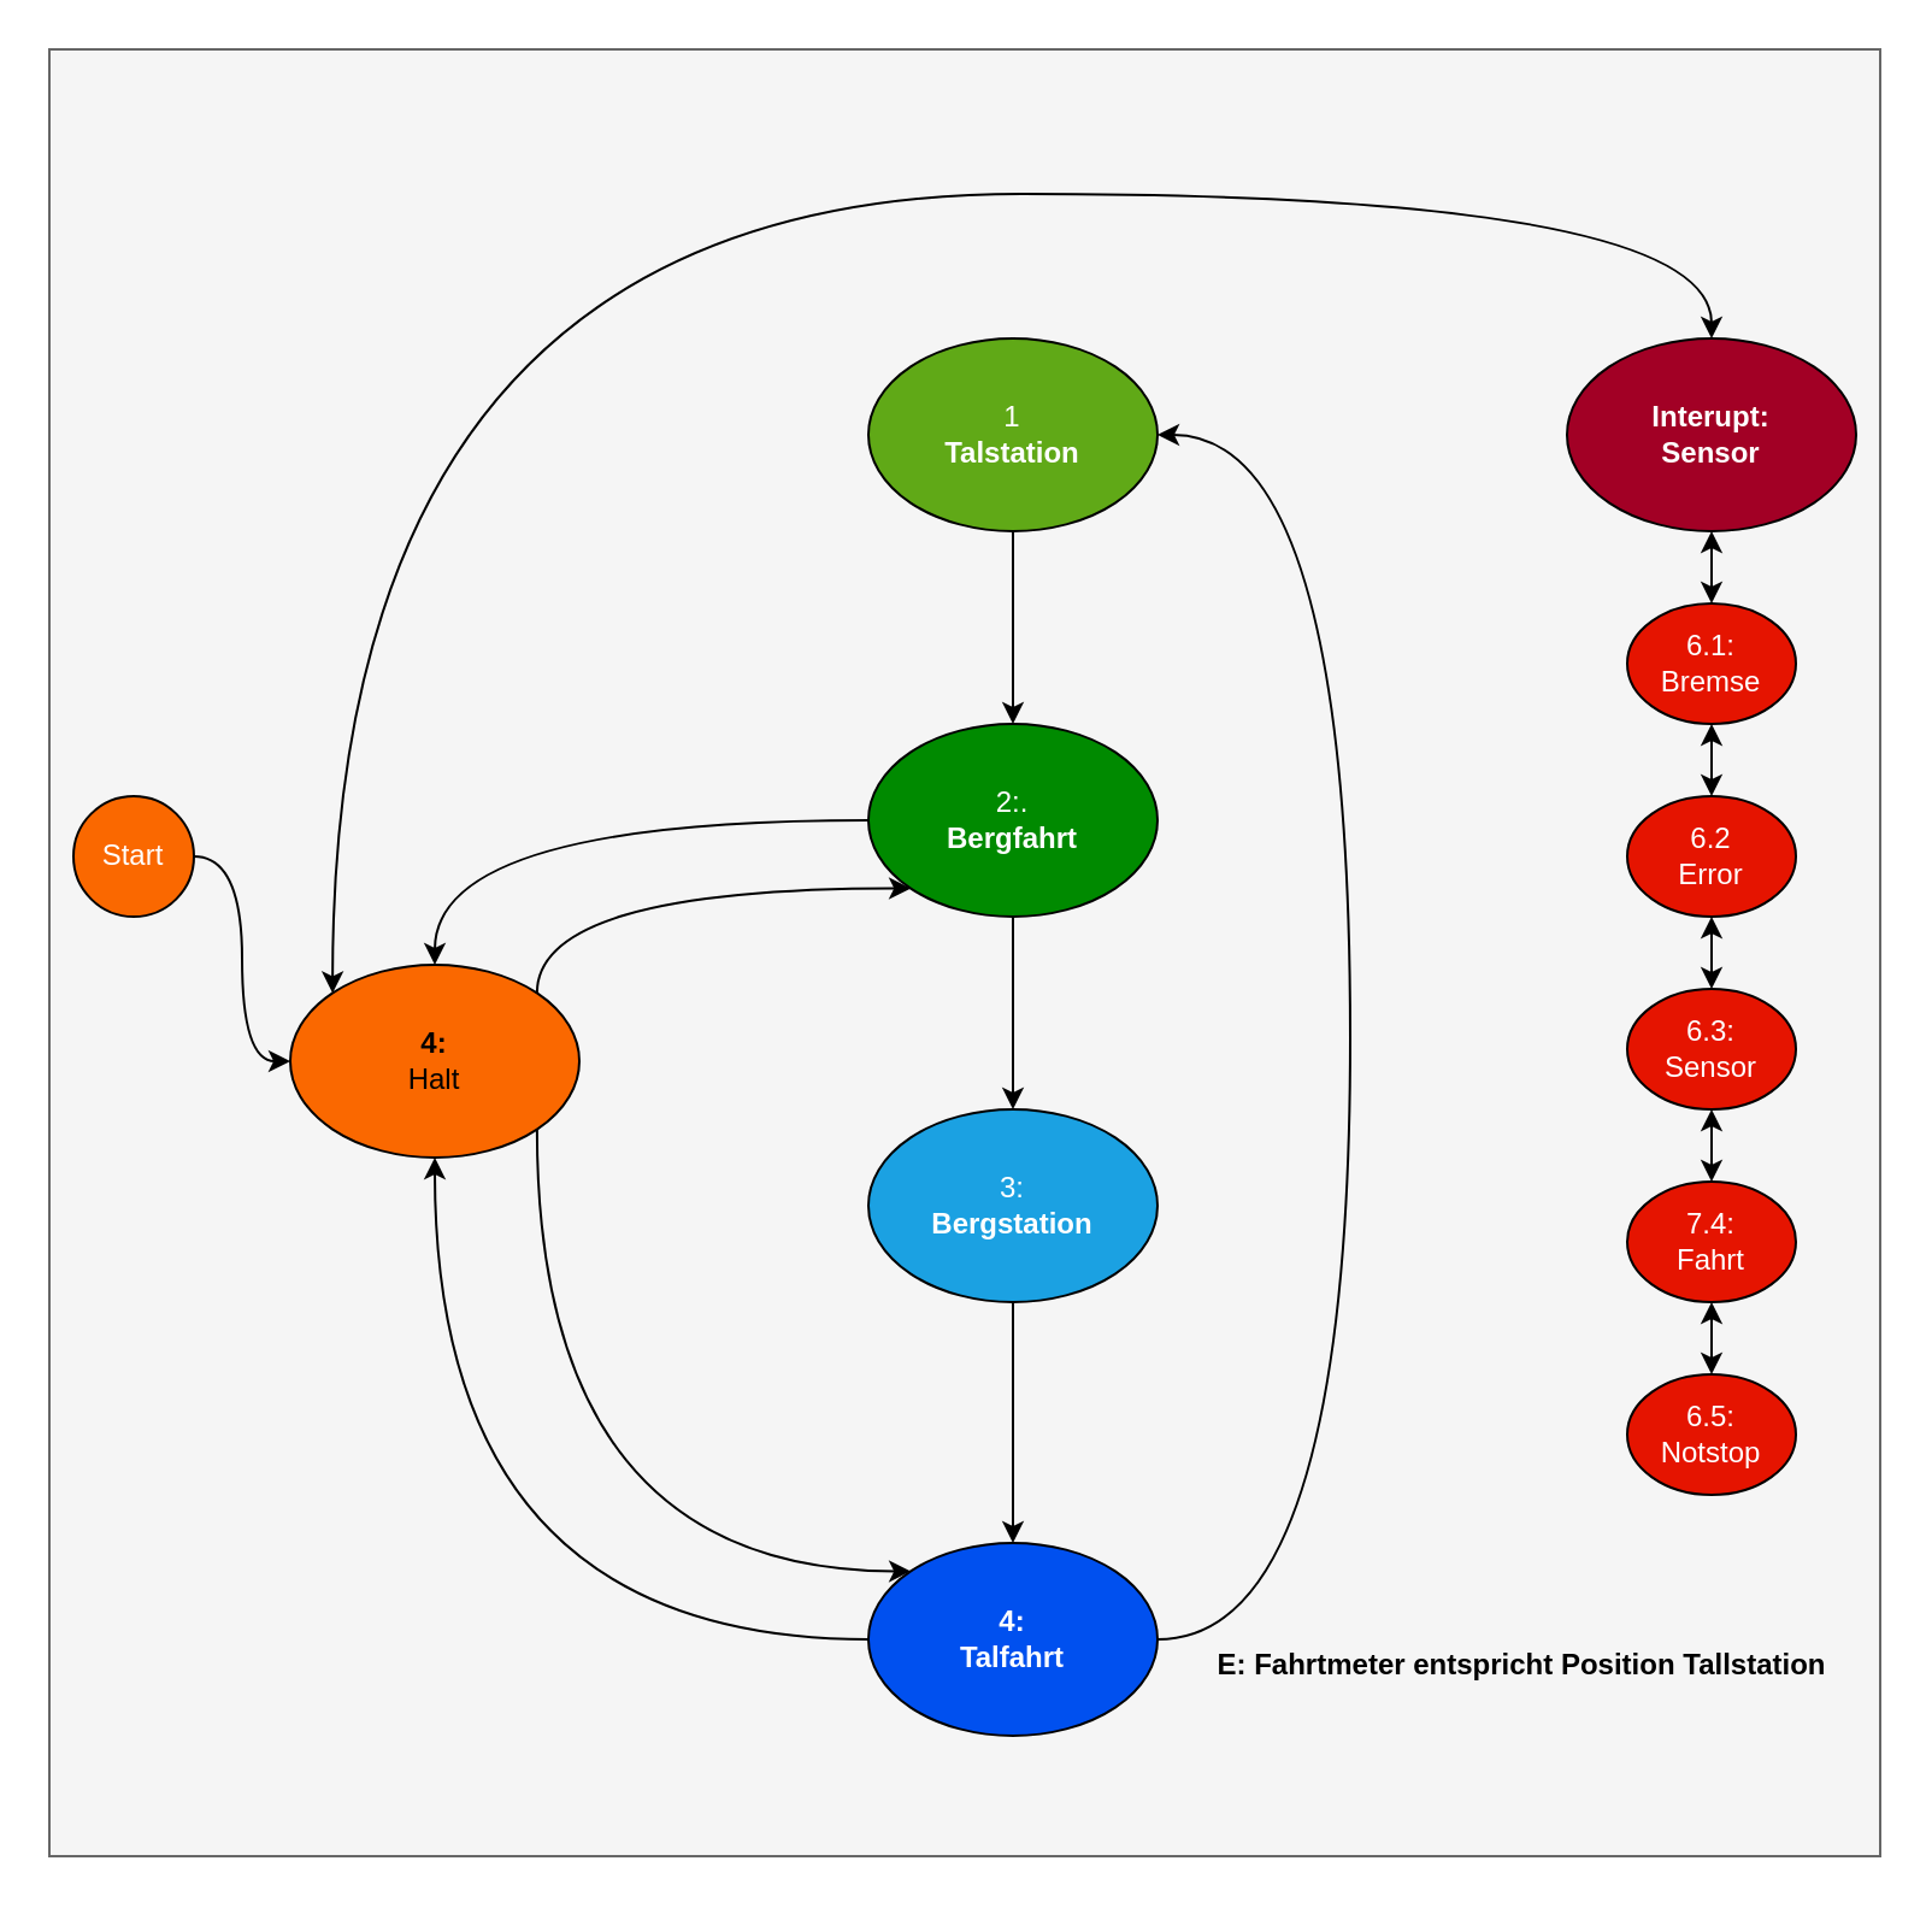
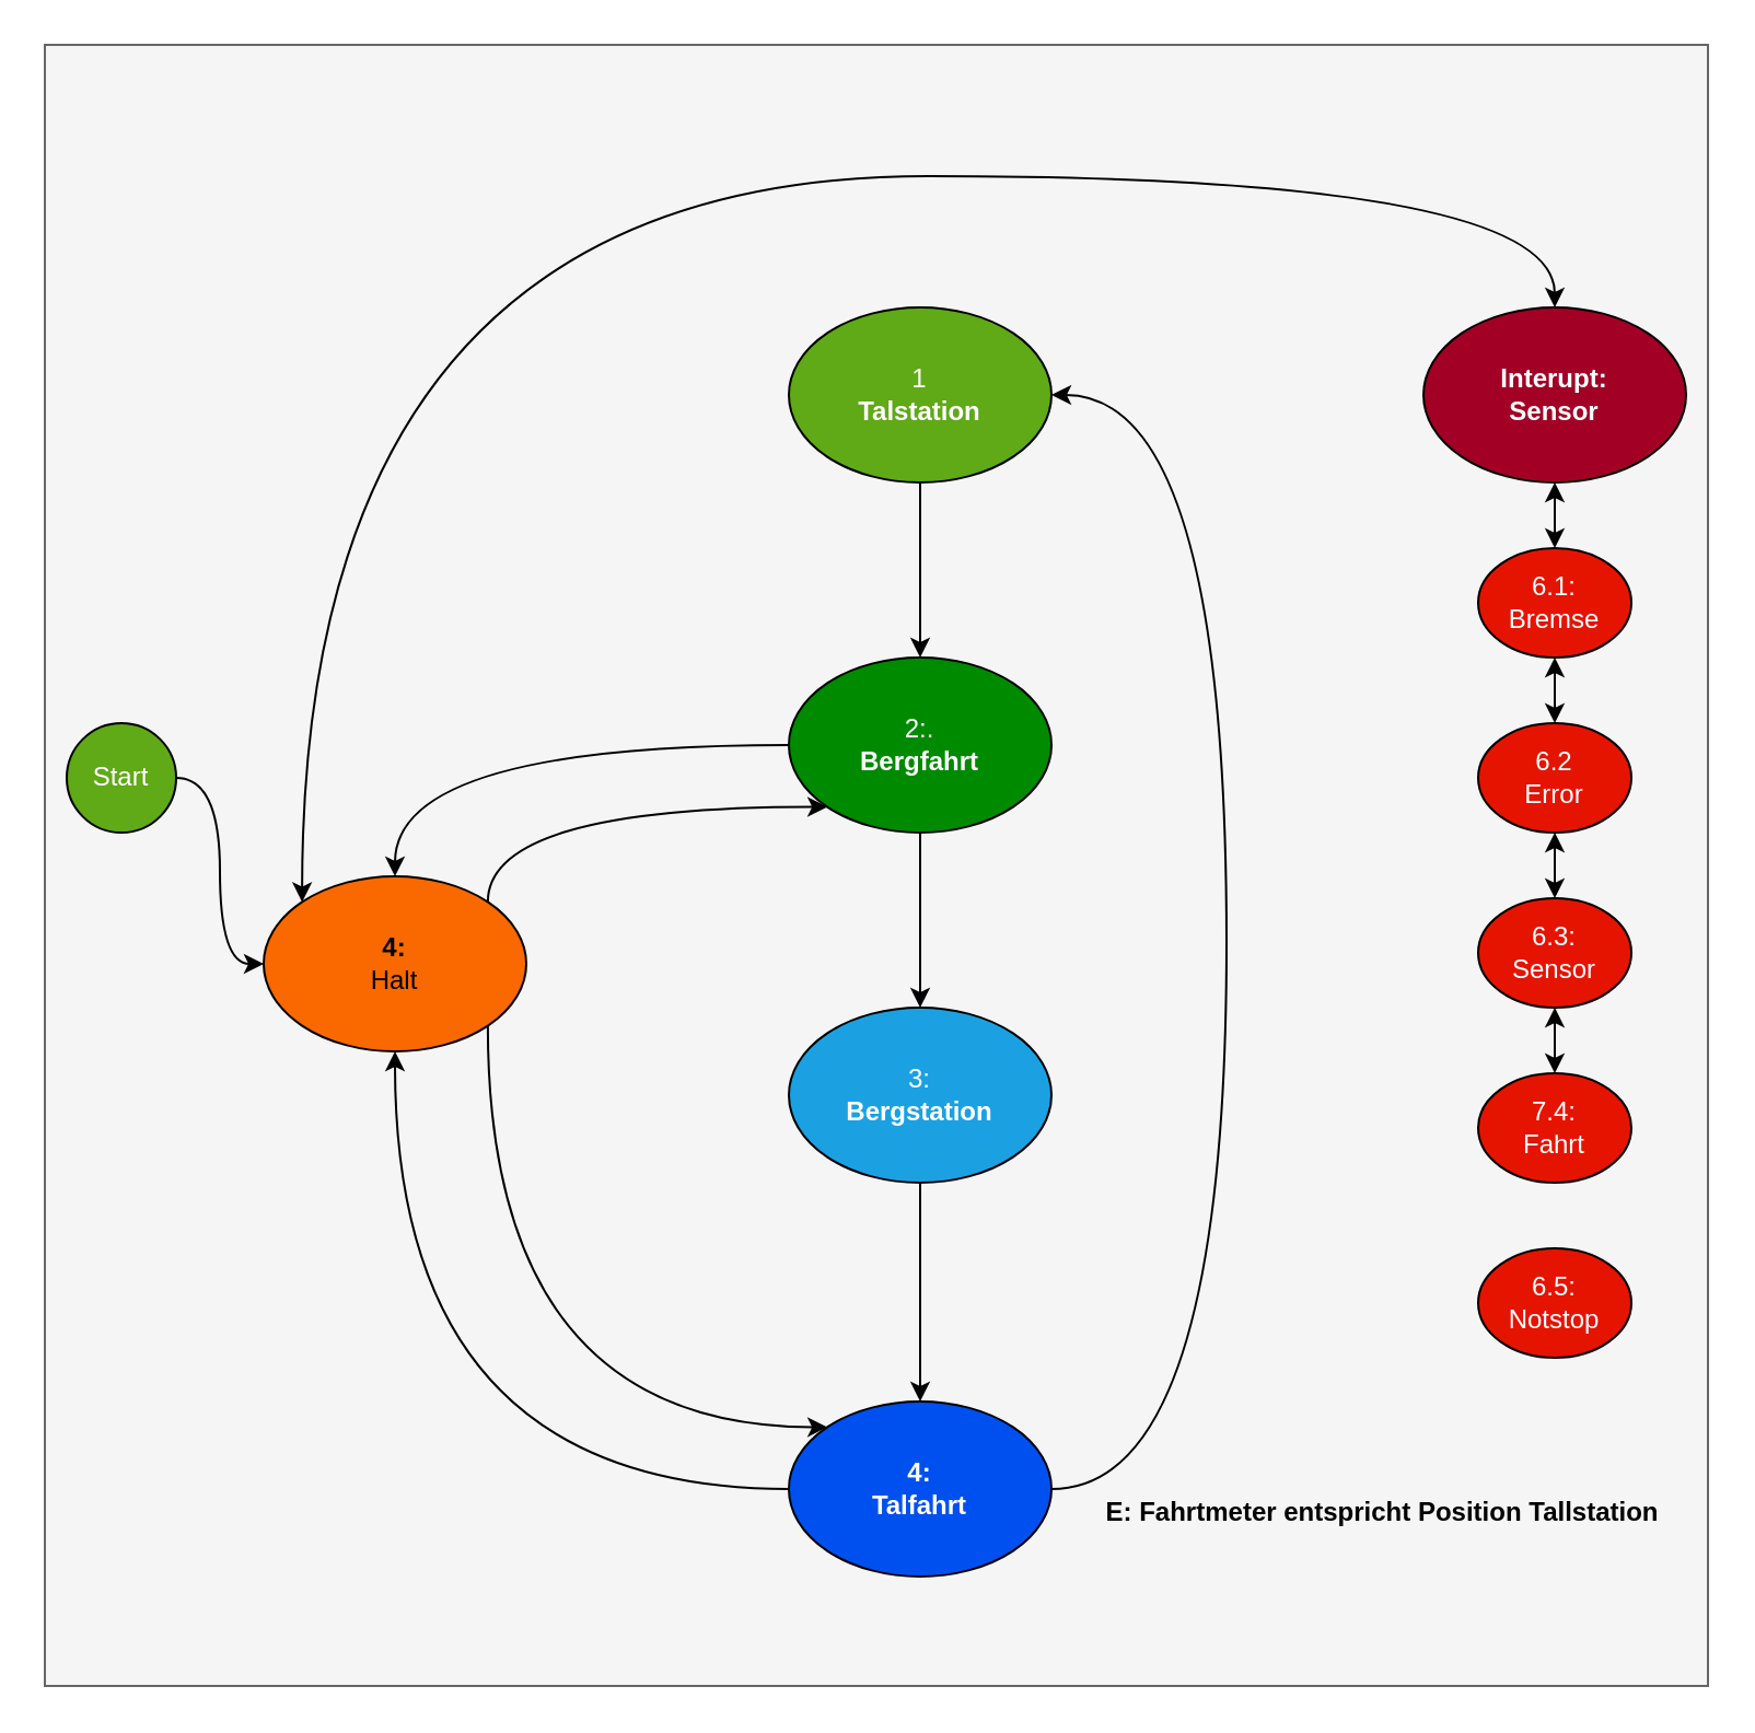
- <mxCell id="4" value="Start" style="ellipse;whiteSpace=wrap;html=1;aspect=fixed;fillColor=#fa6800;fontColor=#ffffff;strokeColor=#000000;" vertex="1" parent="2"><mxGeometry x="10" y="310" width="50" height="50" as="geometry" /></mxCell>
+ <mxCell id="4" value="Start" style="ellipse;whiteSpace=wrap;html=1;aspect=fixed;fillColor=#60a917;fontColor=#ffffff;strokeColor=#000000;" vertex="1" parent="2"><mxGeometry x="10" y="310" width="50" height="50" as="geometry" /></mxCell>
- <mxCell id="28" value="" style="edgeStyle=orthogonalEdgeStyle;curved=1;html=1;startArrow=classic;startFill=1;endArrow=classic;endFill=1;strokeColor=#000000;" edge="1" parent="2" source="26" target="27"><mxGeometry relative="1" as="geometry" /></mxCell>
